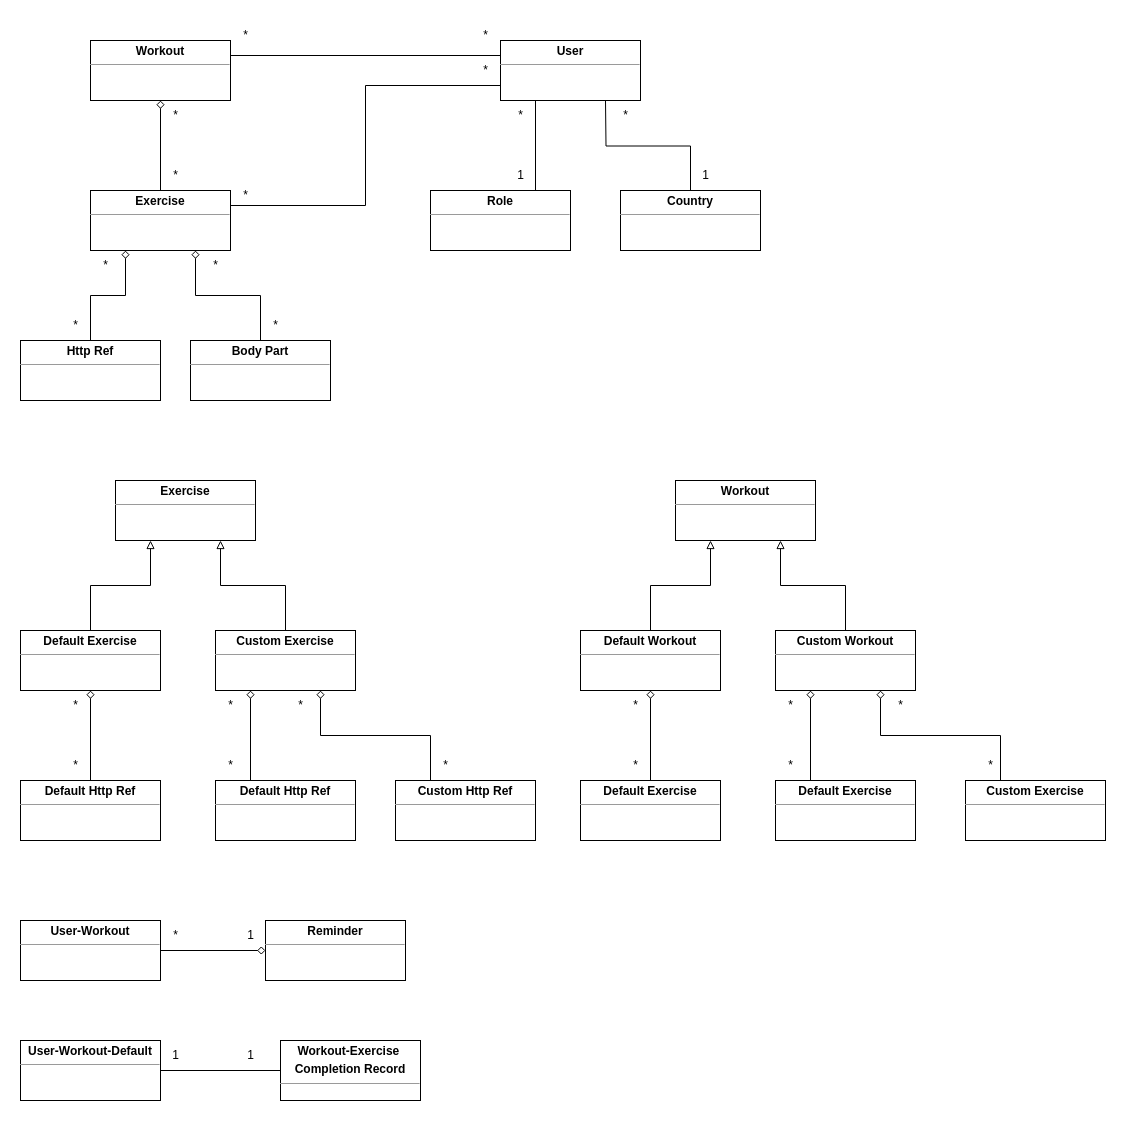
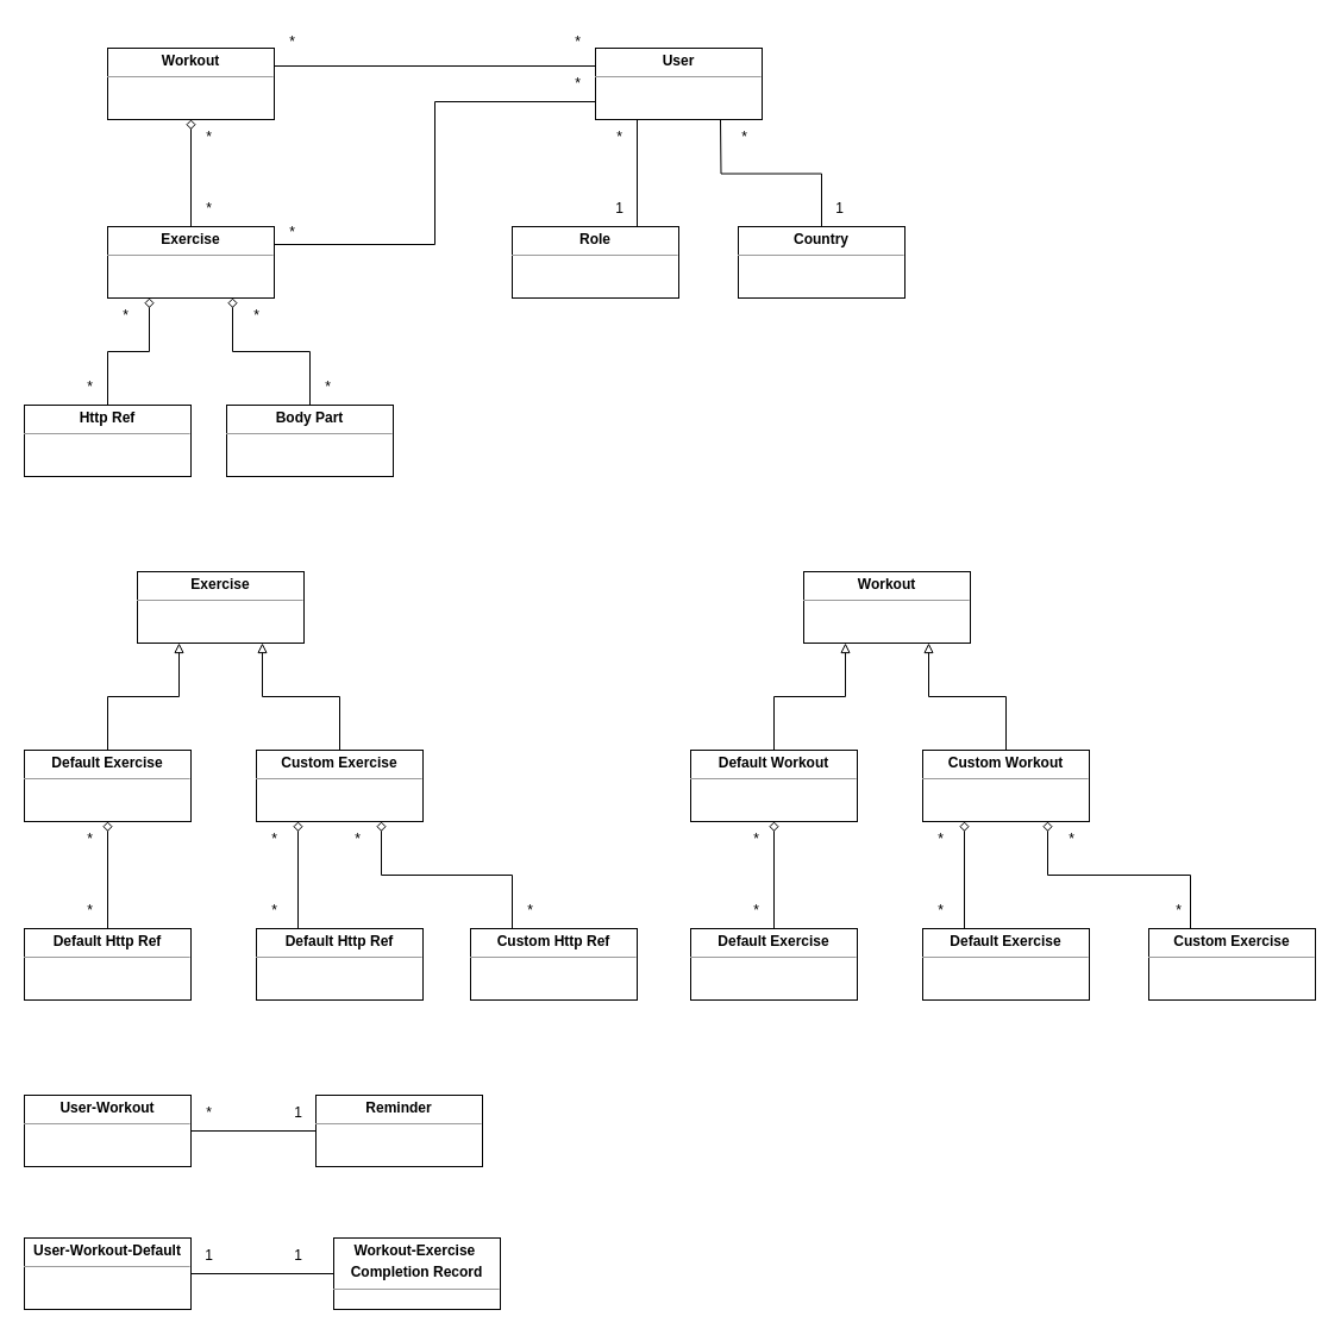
- <mxCell id="64" style="edgeStyle=orthogonalEdgeStyle;rounded=0;orthogonalLoop=1;jettySize=auto;html=1;exitX=1;exitY=0.5;exitDx=0;exitDy=0;entryX=0;entryY=0.5;entryDx=0;entryDy=0;endArrow=diamond;endFill=0;" edge="1" parent="1" source="65" target="35"><mxGeometry relative="1" as="geometry" /></mxCell>
+ <mxCell id="64" style="edgeStyle=orthogonalEdgeStyle;rounded=0;orthogonalLoop=1;jettySize=auto;html=1;exitX=1;exitY=0.5;exitDx=0;exitDy=0;entryX=0;entryY=0.5;entryDx=0;entryDy=0;endArrow=none;endFill=0;" edge="1" parent="1" source="65" target="35"><mxGeometry relative="1" as="geometry" /></mxCell>
